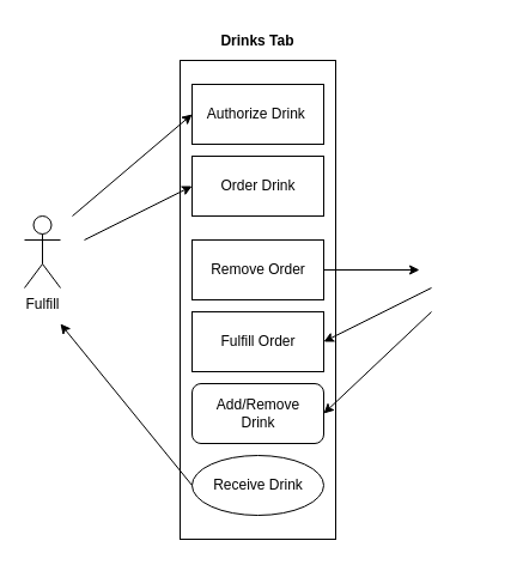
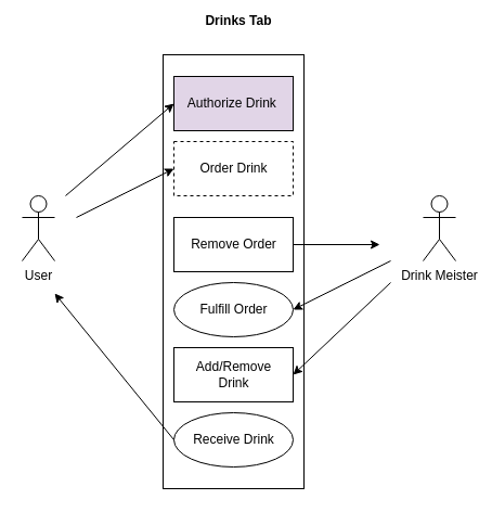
- <mxCell id="5" value="Drinks Tab" style="text;align=center;fontStyle=1;verticalAlign=middle;spacingLeft=3;spacingRight=3;strokeColor=none;rotatable=0;points=[[0,0.5],[1,0.5]];portConstraint=eastwest;" vertex="1" parent="1"><mxGeometry x="175" y="20" width="80" height="26" as="geometry" /></mxCell>
+ <mxCell id="5" value="Drinks Tab" style="text;align=center;fontStyle=1;verticalAlign=middle;spacingLeft=3;spacingRight=3;strokeColor=none;rotatable=0;points=[[0,0.5],[1,0.5]];portConstraint=eastwest;" vertex="1" parent="1"><mxGeometry x="180" y="5" width="80" height="26" as="geometry" /></mxCell>
- <mxCell id="7" value="Authorize Drink&amp;nbsp;" style="html=1;" vertex="1" parent="1"><mxGeometry x="160" y="70" width="110" height="50" as="geometry" /></mxCell>
+ <mxCell id="7" value="Authorize Drink&amp;nbsp;" style="html=1;fillColor=#e1d5e7;" vertex="1" parent="1"><mxGeometry x="160" y="70" width="110" height="50" as="geometry" /></mxCell>
- <mxCell id="6" value="Order Drink" style="html=1;" vertex="1" parent="1"><mxGeometry x="160" y="130" width="110" height="50" as="geometry" /></mxCell>
+ <mxCell id="6" value="Order Drink" style="html=1;dashed=1;" vertex="1" parent="1"><mxGeometry x="160" y="130" width="110" height="50" as="geometry" /></mxCell>
+ <mxCell id="4" value="Drink Meister" style="shape=umlActor;verticalLabelPosition=bottom;verticalAlign=top;html=1;" parent="1" vertex="1"><mxGeometry x="390" y="180" width="30" height="60" as="geometry" /></mxCell>
- <mxCell id="2" value="Fulfill" style="shape=umlActor;verticalLabelPosition=bottom;verticalAlign=top;html=1;" parent="1" vertex="1"><mxGeometry x="20" y="180" width="30" height="60" as="geometry" /></mxCell>
+ <mxCell id="2" value="User" style="shape=umlActor;verticalLabelPosition=bottom;verticalAlign=top;html=1;" parent="1" vertex="1"><mxGeometry x="20" y="180" width="30" height="60" as="geometry" /></mxCell>
- <mxCell id="14" value="Fulfill Order" style="html=1;" vertex="1" parent="1"><mxGeometry x="160" y="260" width="110" height="50" as="geometry" /></mxCell>
+ <mxCell id="14" value="Fulfill Order" style="ellipse;html=1;" vertex="1" parent="1"><mxGeometry x="160" y="260" width="110" height="50" as="geometry" /></mxCell>
- <mxCell id="8" value="Add/Remove&lt;br&gt;Drink" style="html=1;rounded=1;" vertex="1" parent="1"><mxGeometry x="160" y="320" width="110" height="50" as="geometry" /></mxCell>
+ <mxCell id="8" value="Add/Remove&lt;br&gt;Drink" style="html=1;" vertex="1" parent="1"><mxGeometry x="160" y="320" width="110" height="50" as="geometry" /></mxCell>
